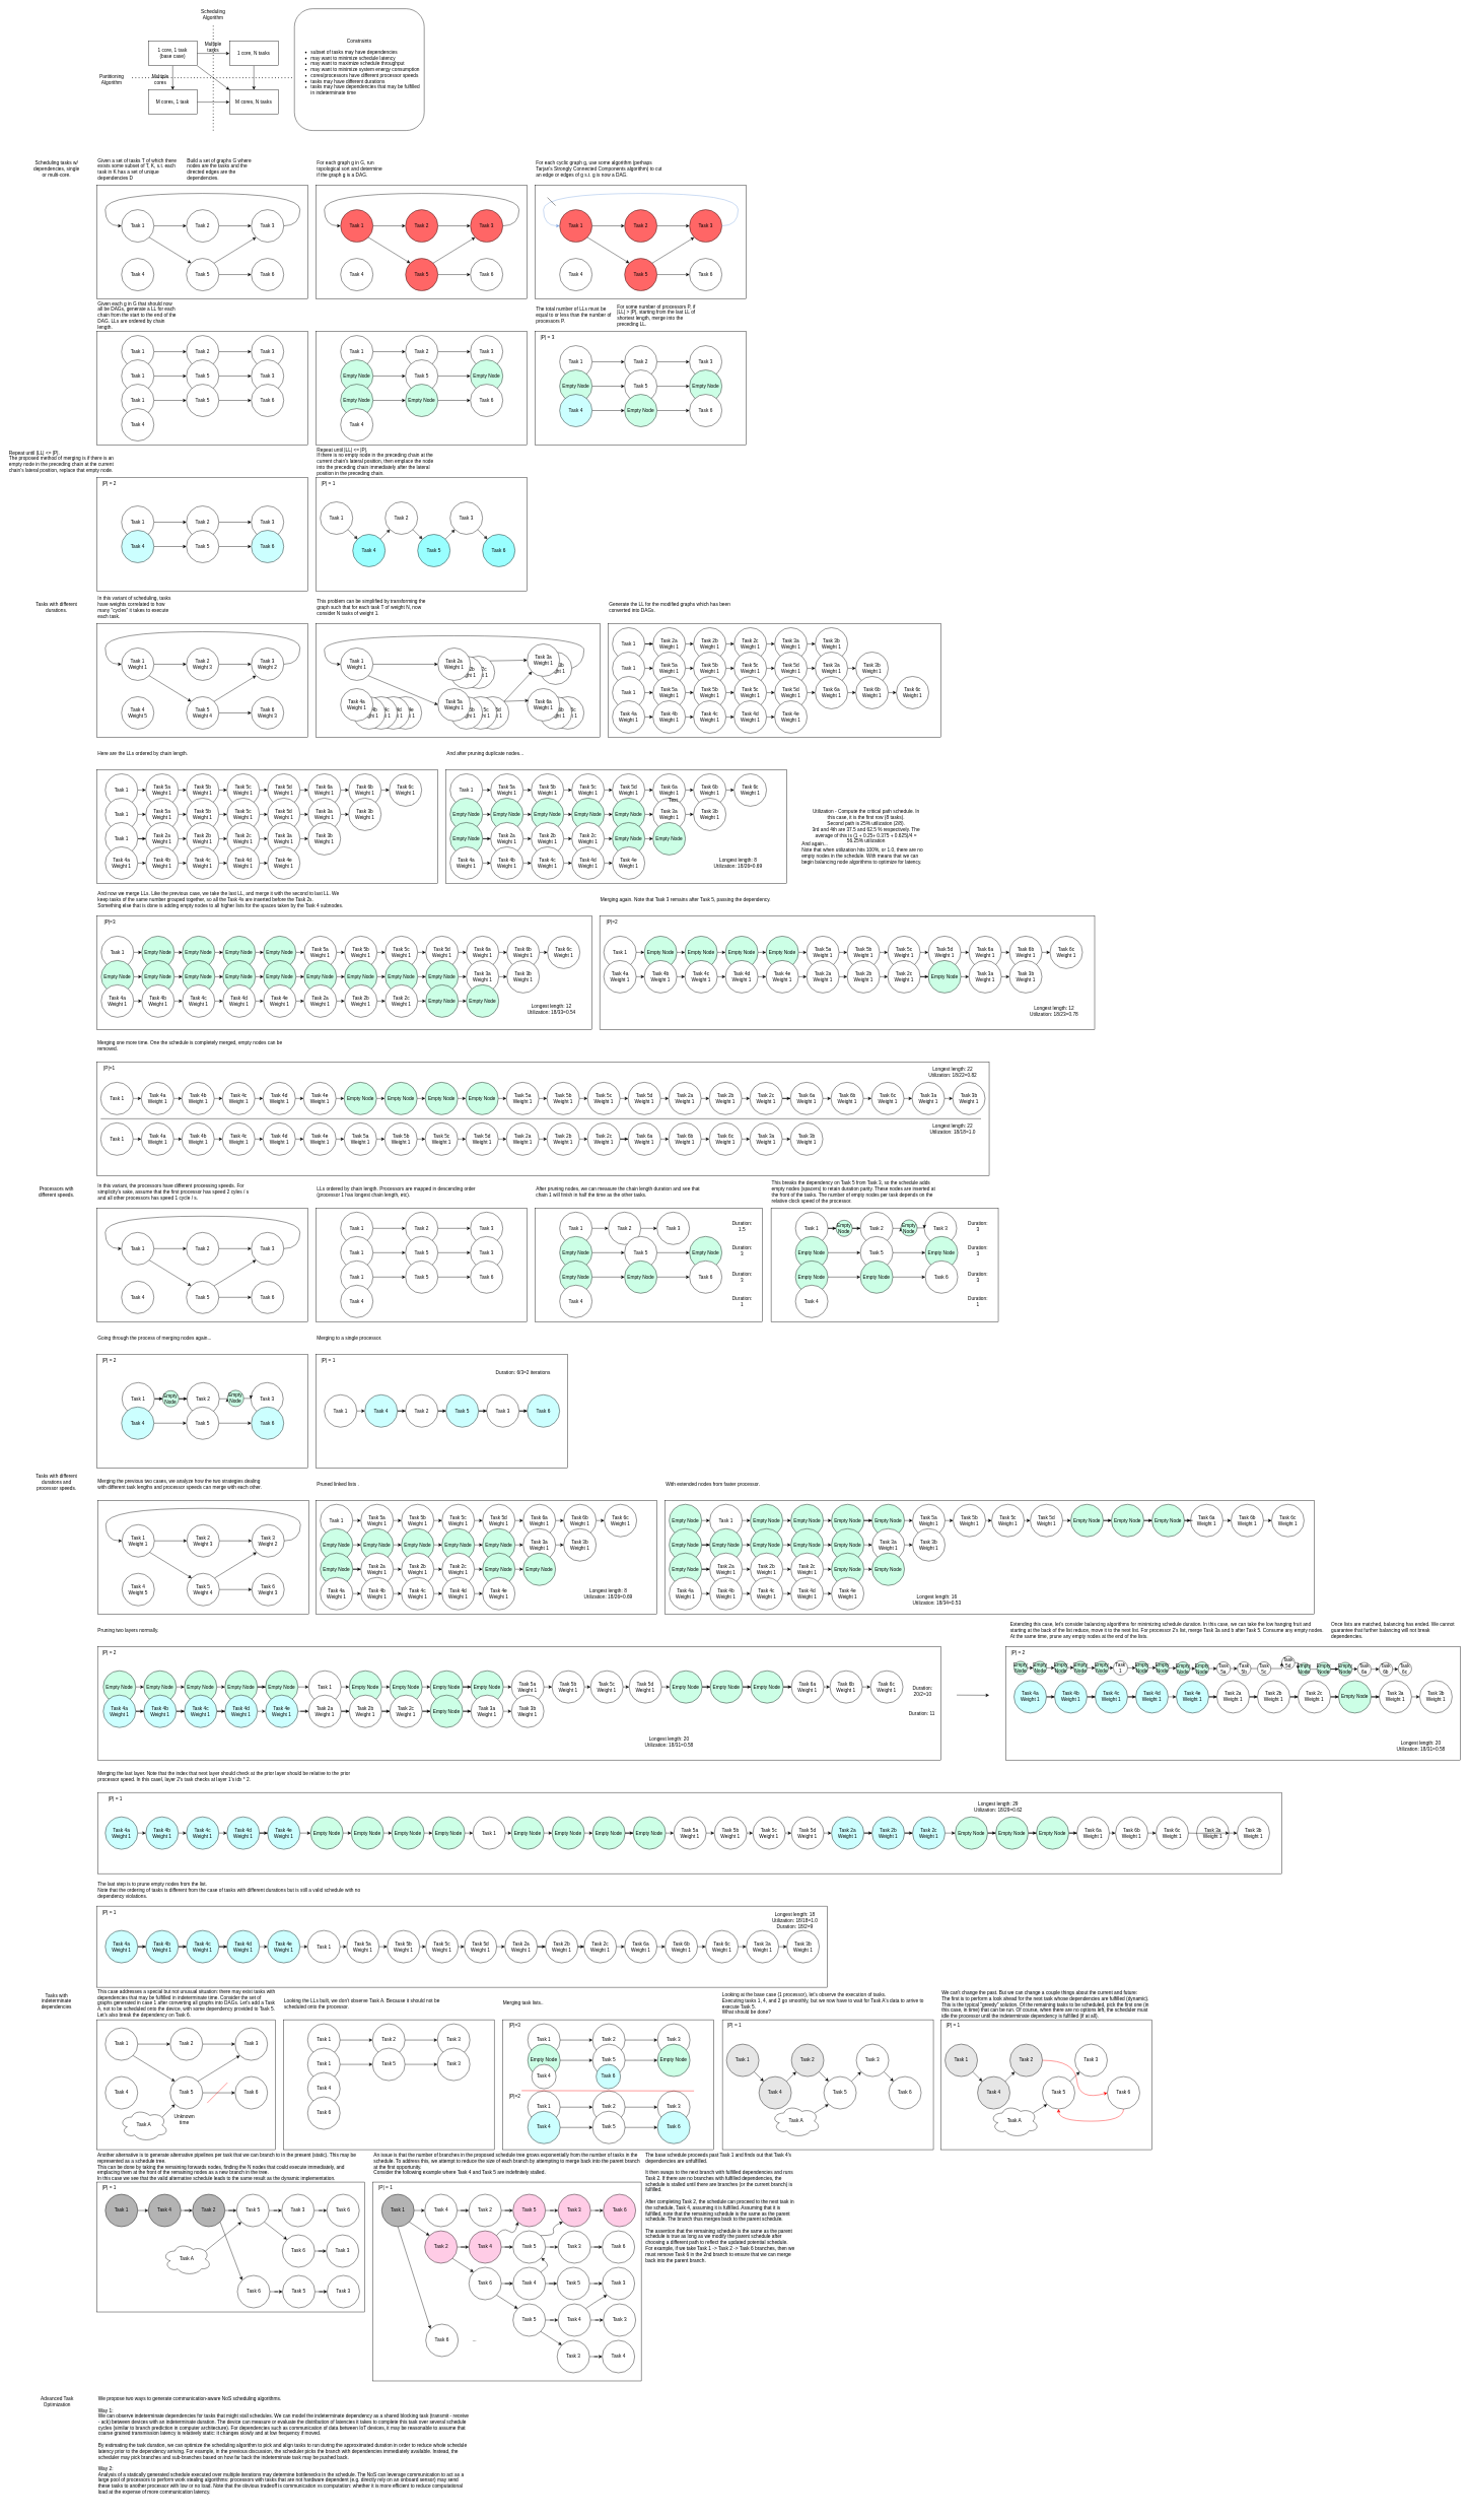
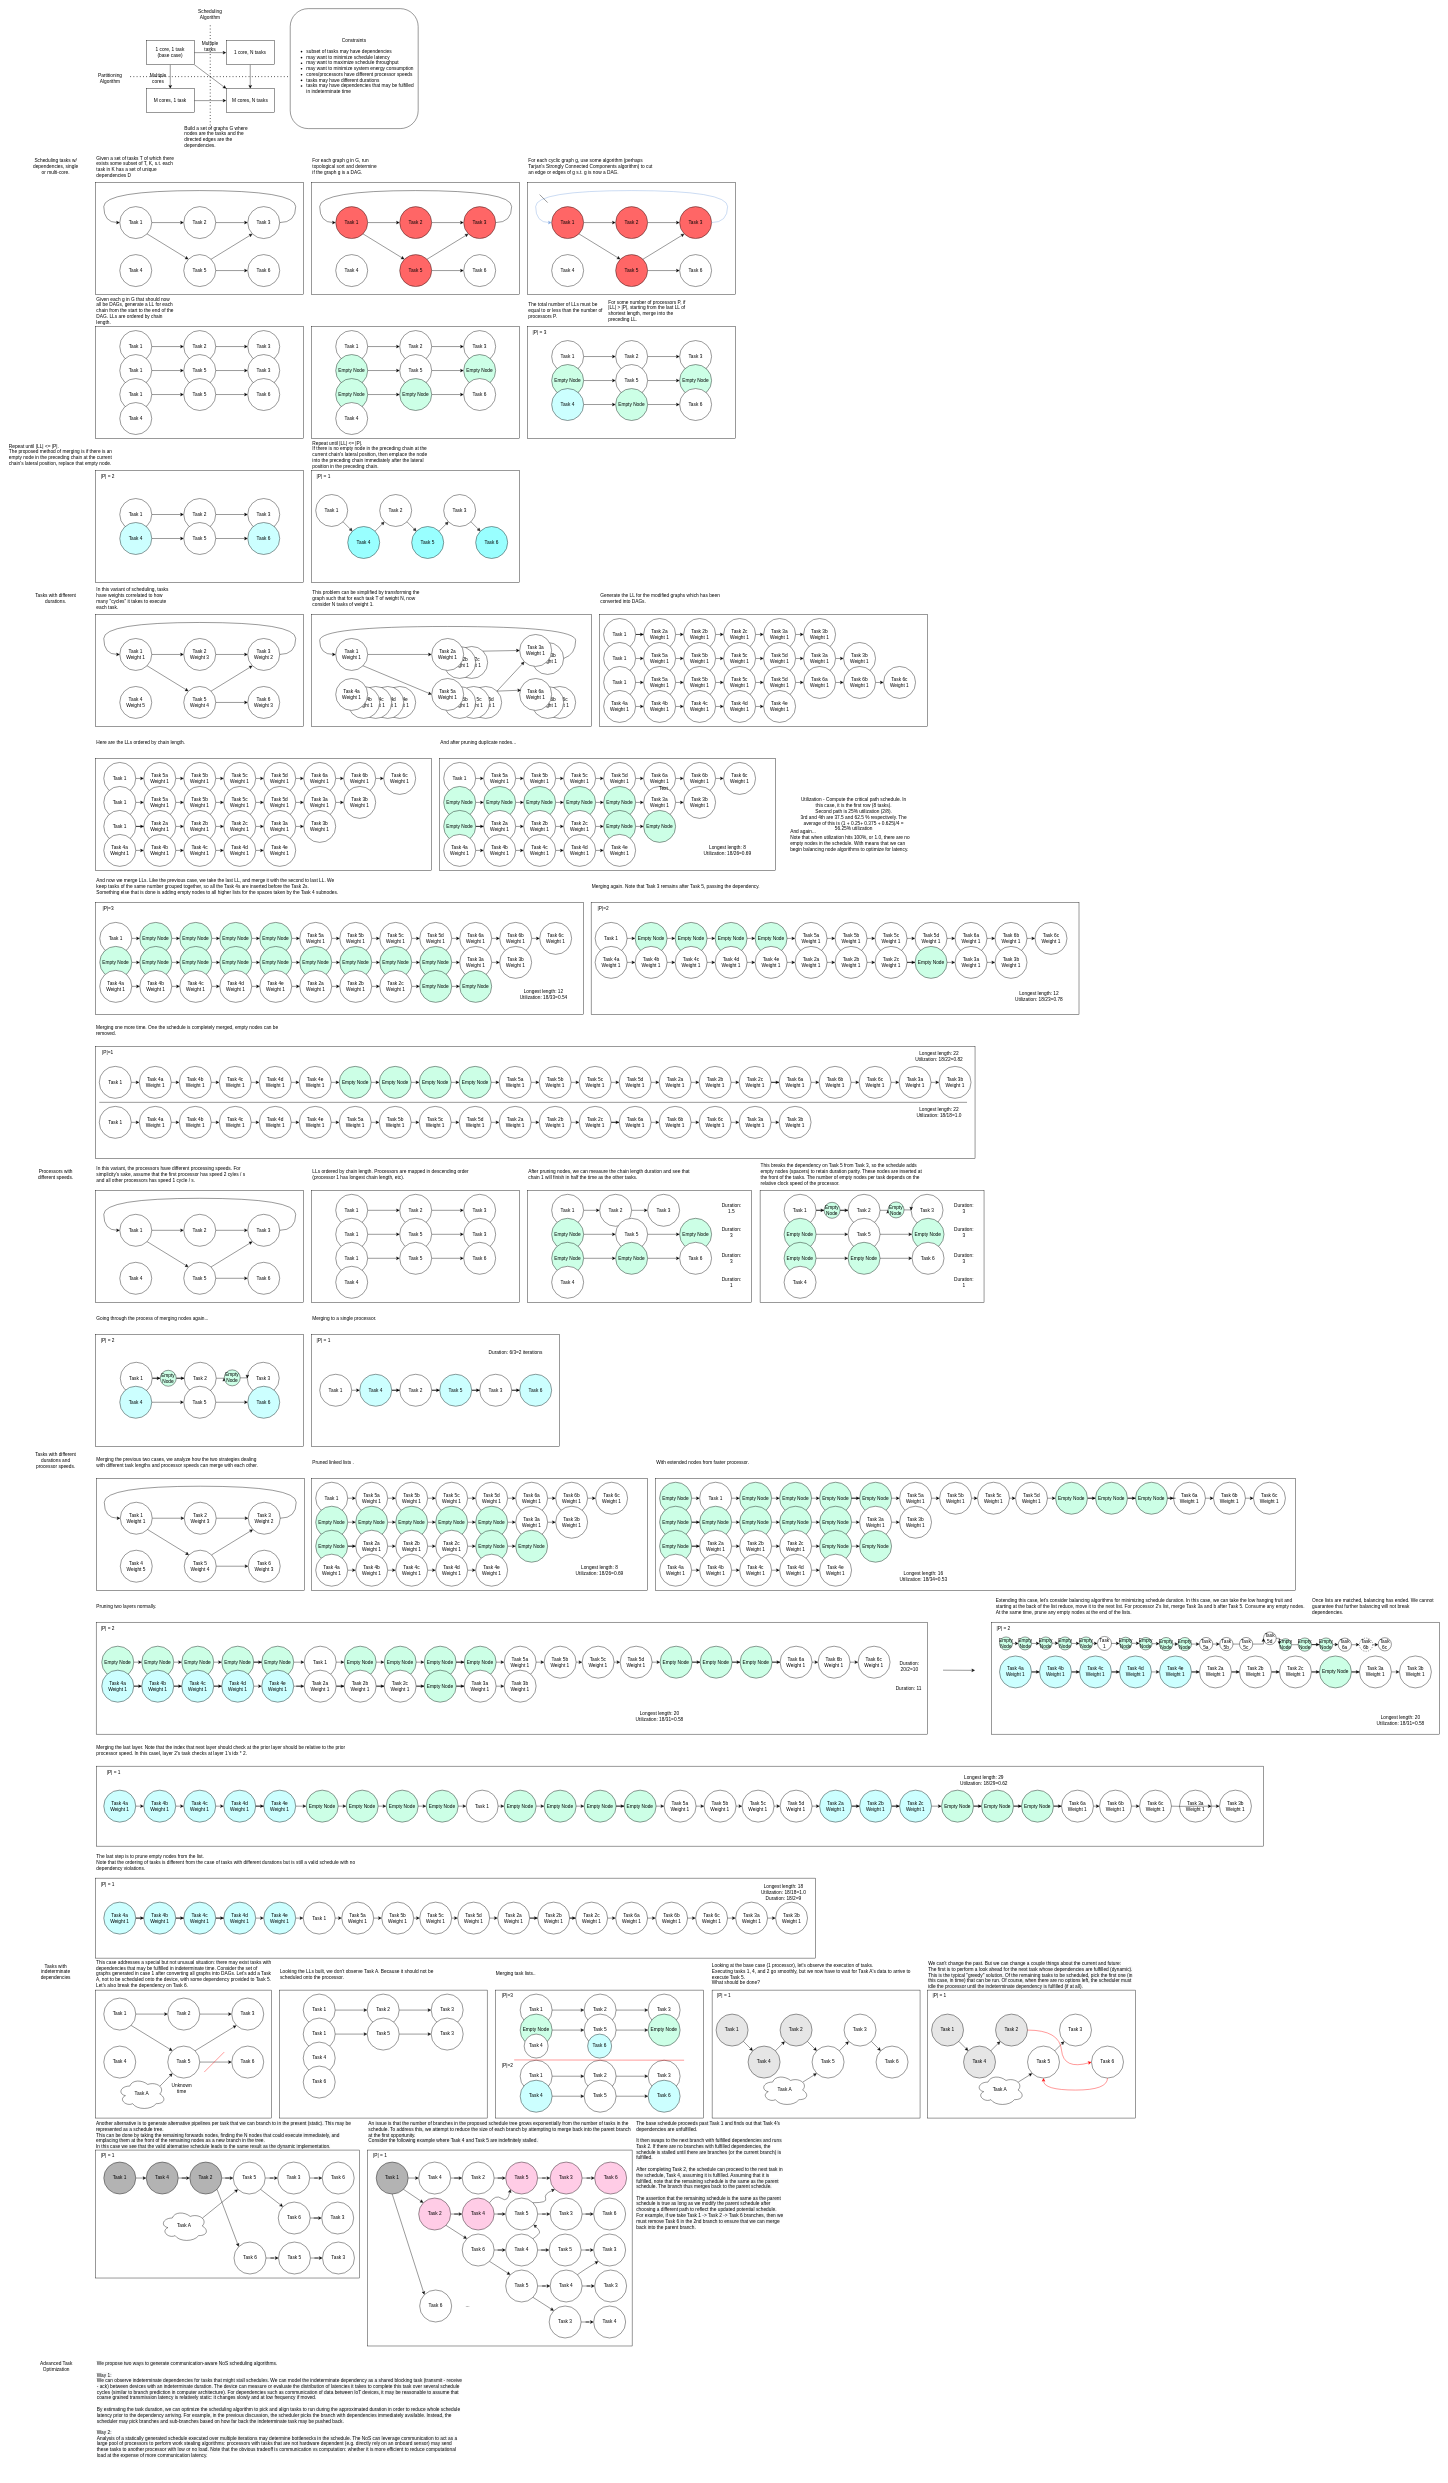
- <mxCell id="37" value="Build a set of graphs G where nodes are the tasks and the directed edges are the dependencies." style="text;html=1;strokeColor=none;fillColor=none;align=left;verticalAlign=middle;whiteSpace=wrap;rounded=0;" parent="1" vertex="1"><mxGeometry x="459" y="375" width="170" height="80" as="geometry" /></mxCell>
+ <mxCell id="37" value="Build a set of graphs G where nodes are the tasks and the directed edges are the dependencies." style="text;html=1;strokeColor=none;fillColor=none;align=left;verticalAlign=middle;whiteSpace=wrap;rounded=0;" parent="1" vertex="1"><mxGeometry x="459" y="300" width="170" height="80" as="geometry" /></mxCell>
- <mxCell id="1074" value="Task 6b" style="ellipse;whiteSpace=wrap;html=1;aspect=fixed;" parent="1" vertex="1"><mxGeometry x="3399" y="4094.7" width="33.13" height="33.13" as="geometry" /></mxCell>
+ <mxCell id="1074" value="Task 6b" style="ellipse;whiteSpace=wrap;html=1;aspect=fixed;dashed=1;" parent="1" vertex="1"><mxGeometry x="3399" y="4094.7" width="33.13" height="33.13" as="geometry" /></mxCell>
